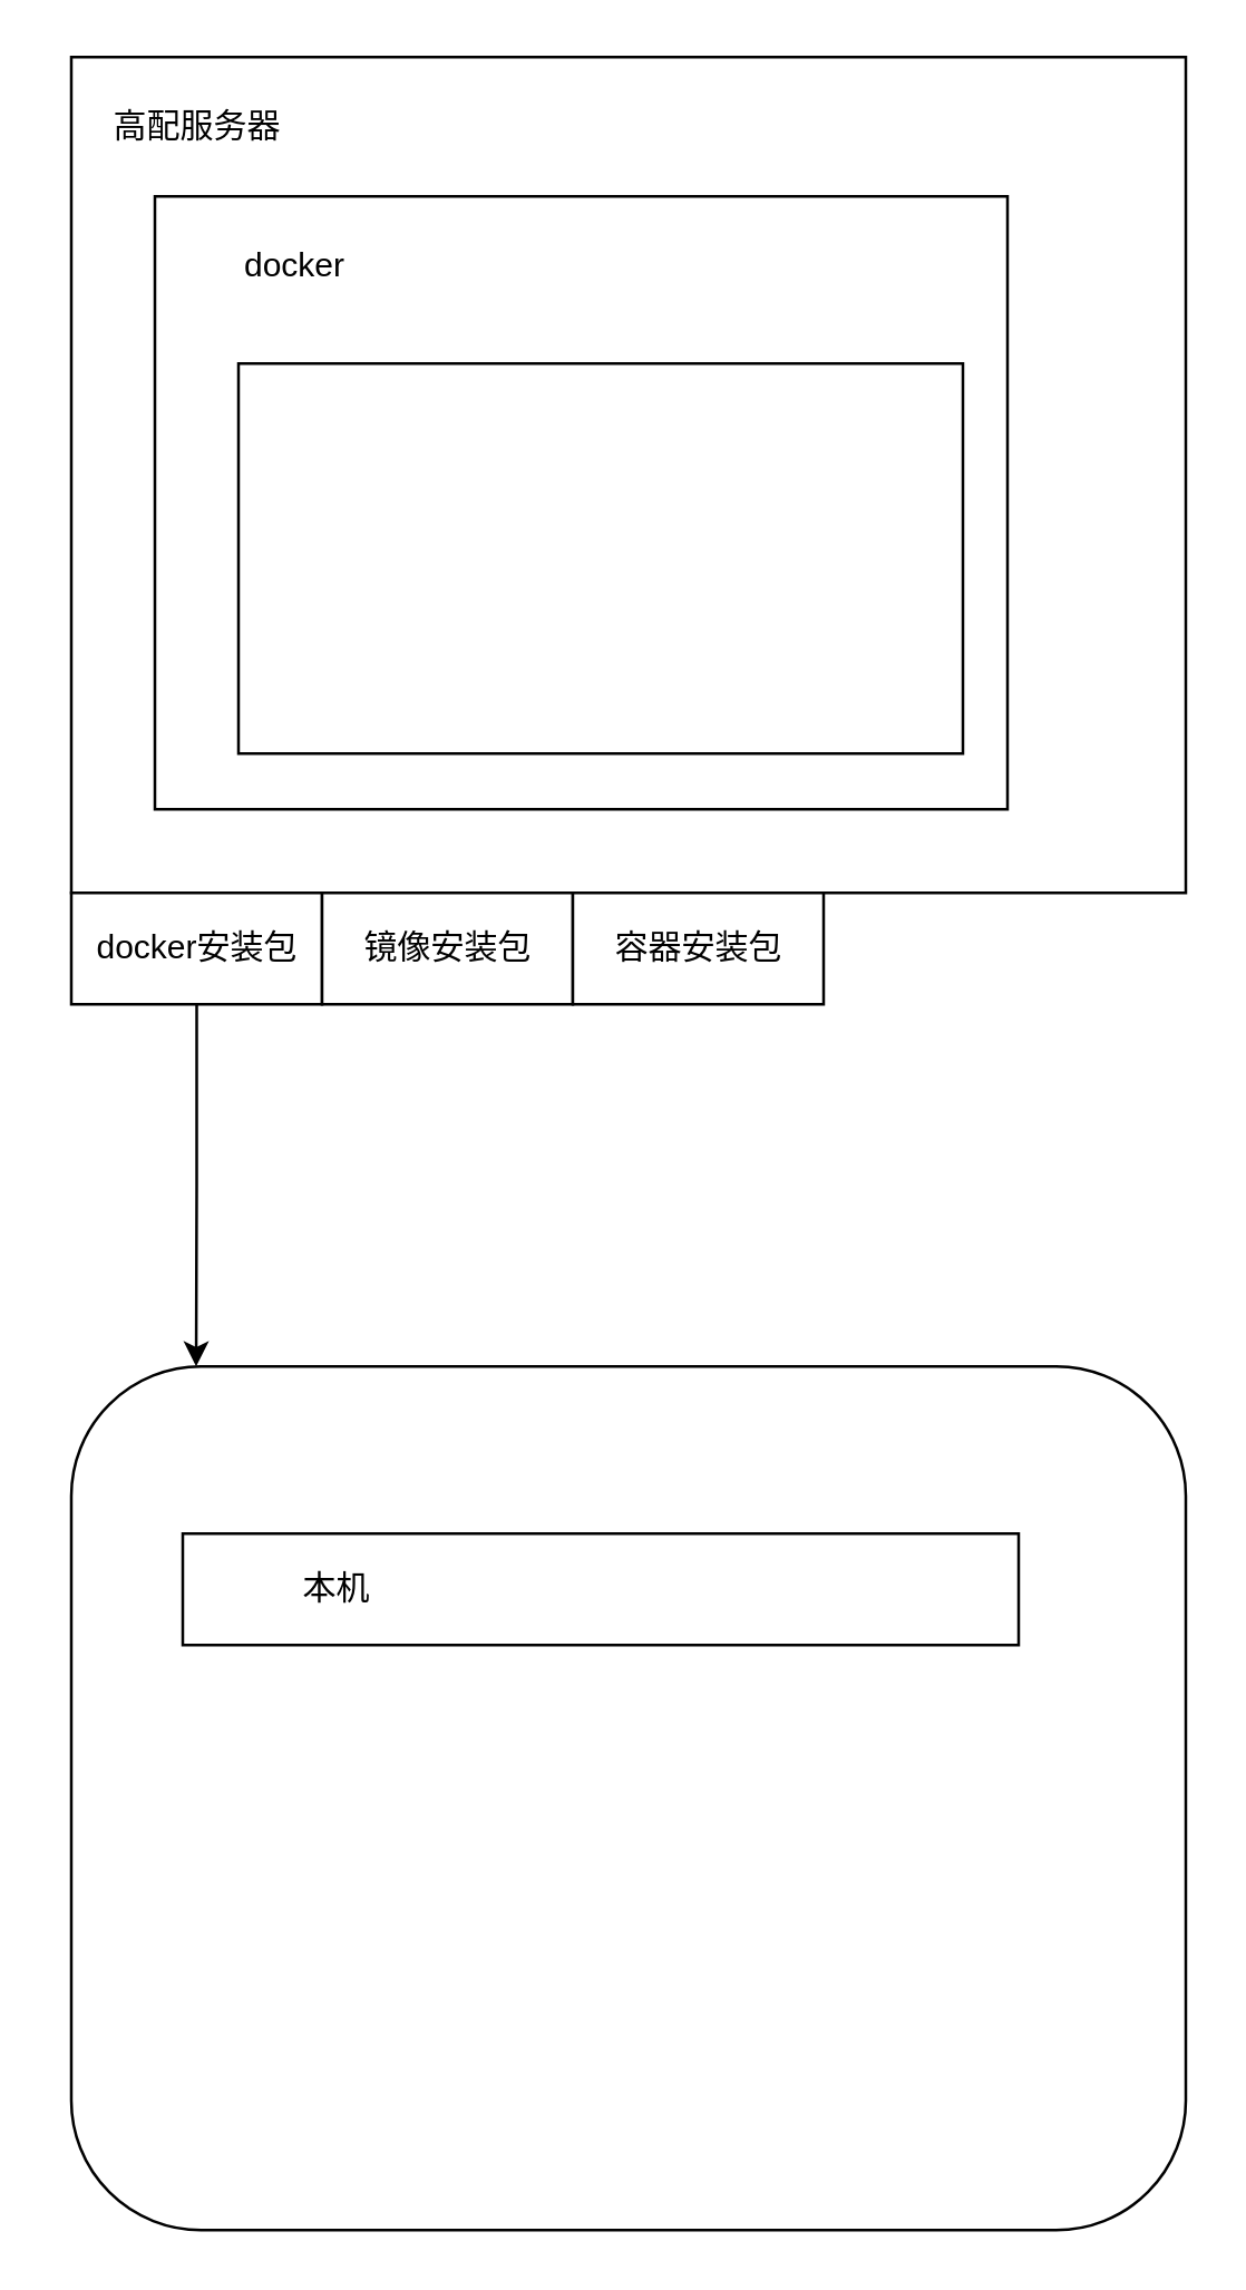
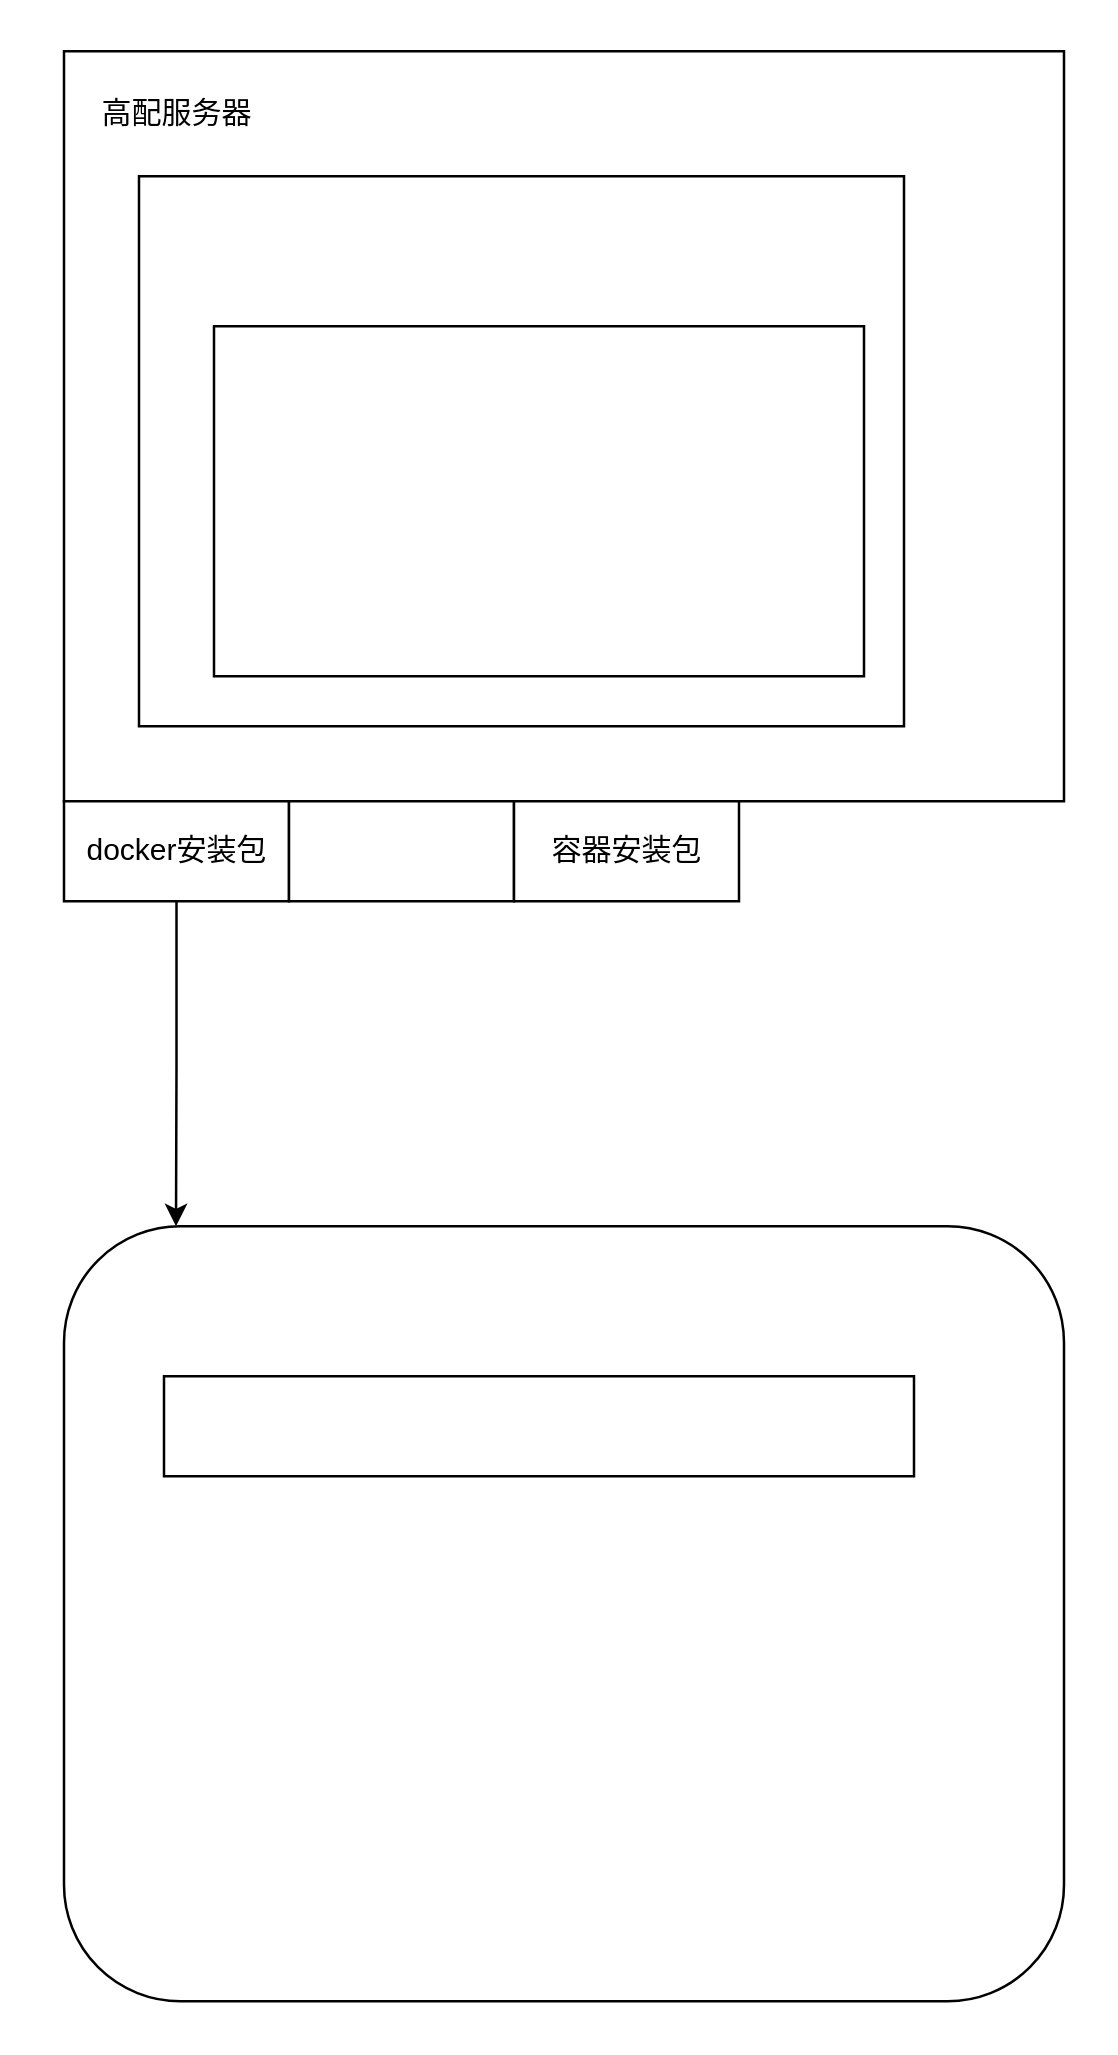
- <mxCell id="5" value="docker" style="text;html=1;align=center;verticalAlign=middle;resizable=0;points=[];autosize=1;strokeColor=none;fillColor=none;" vertex="1" parent="1"><mxGeometry x="75" y="80" width="60" height="30" as="geometry" /></mxCell>
- <mxCell id="14" value="镜像安装包" style="text;html=1;align=center;verticalAlign=middle;resizable=0;points=[];autosize=1;strokeColor=none;fillColor=none;" vertex="1" parent="12"><mxGeometry x="5" y="5" width="80" height="30" as="geometry" /></mxCell>
- <mxCell id="8" value="本机" style="text;html=1;align=center;verticalAlign=middle;resizable=0;points=[];autosize=1;strokeColor=none;fillColor=none;" vertex="1" parent="1"><mxGeometry x="95" y="555" width="50" height="30" as="geometry" /></mxCell>
